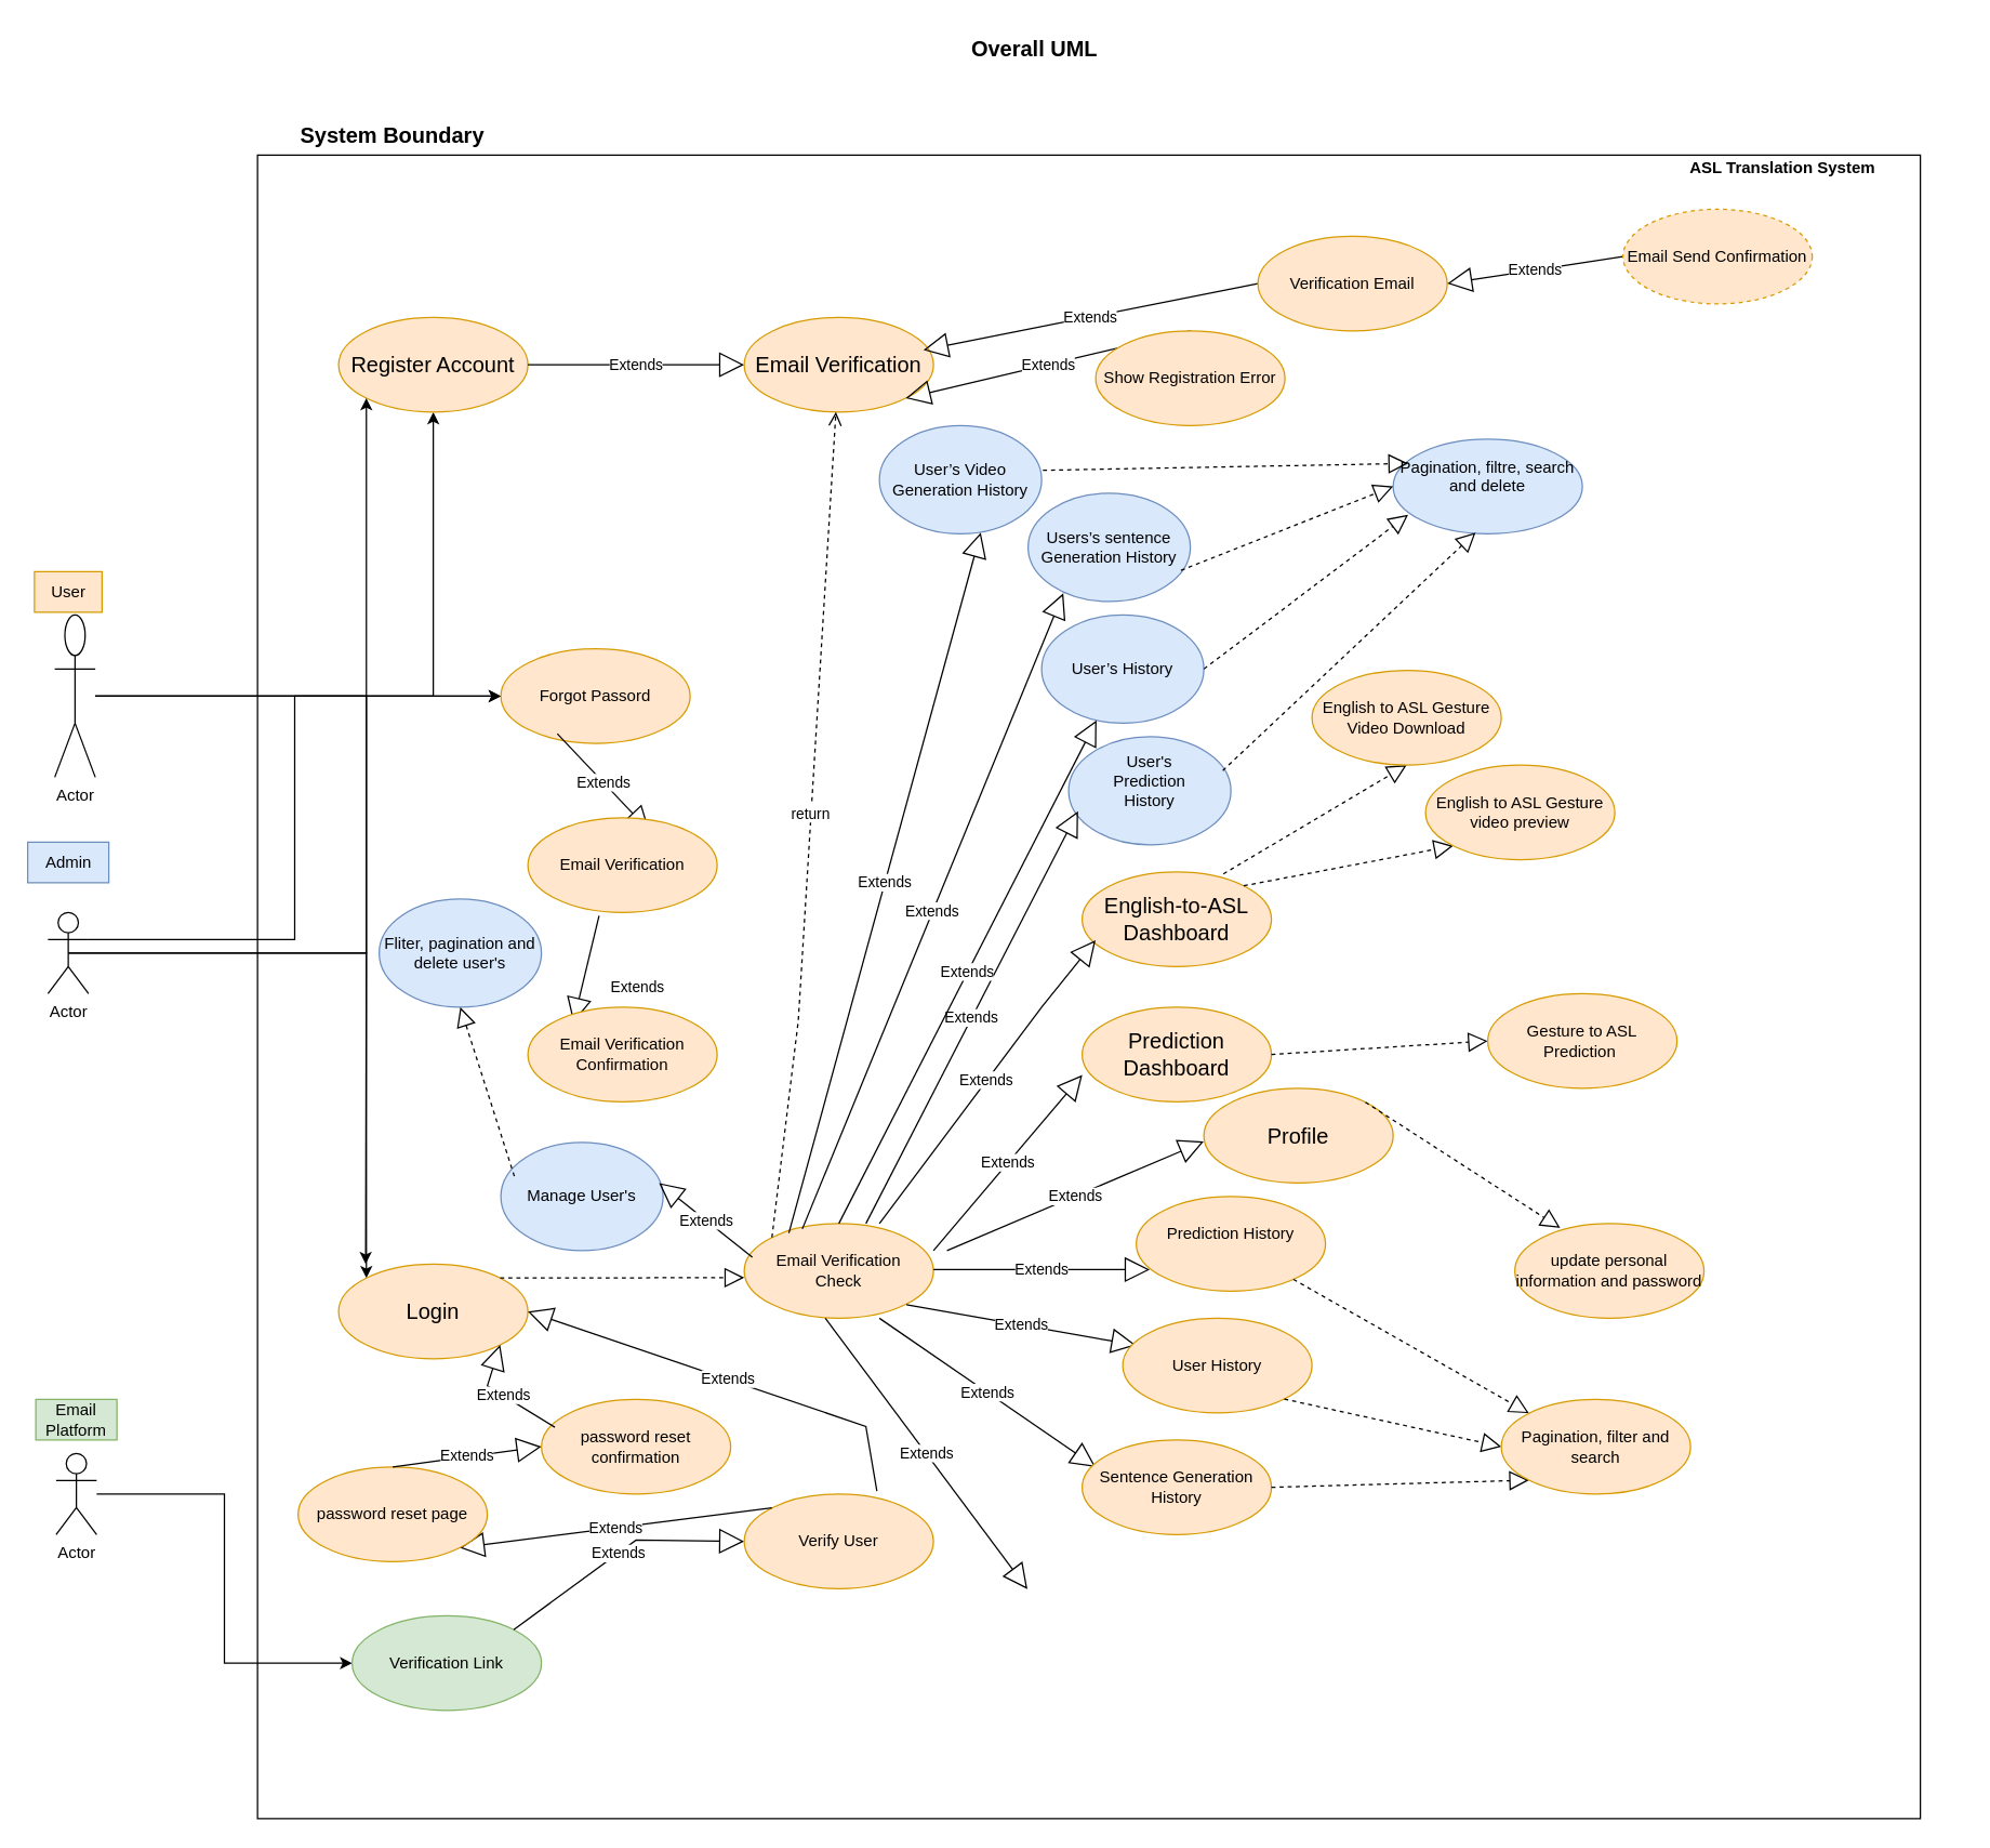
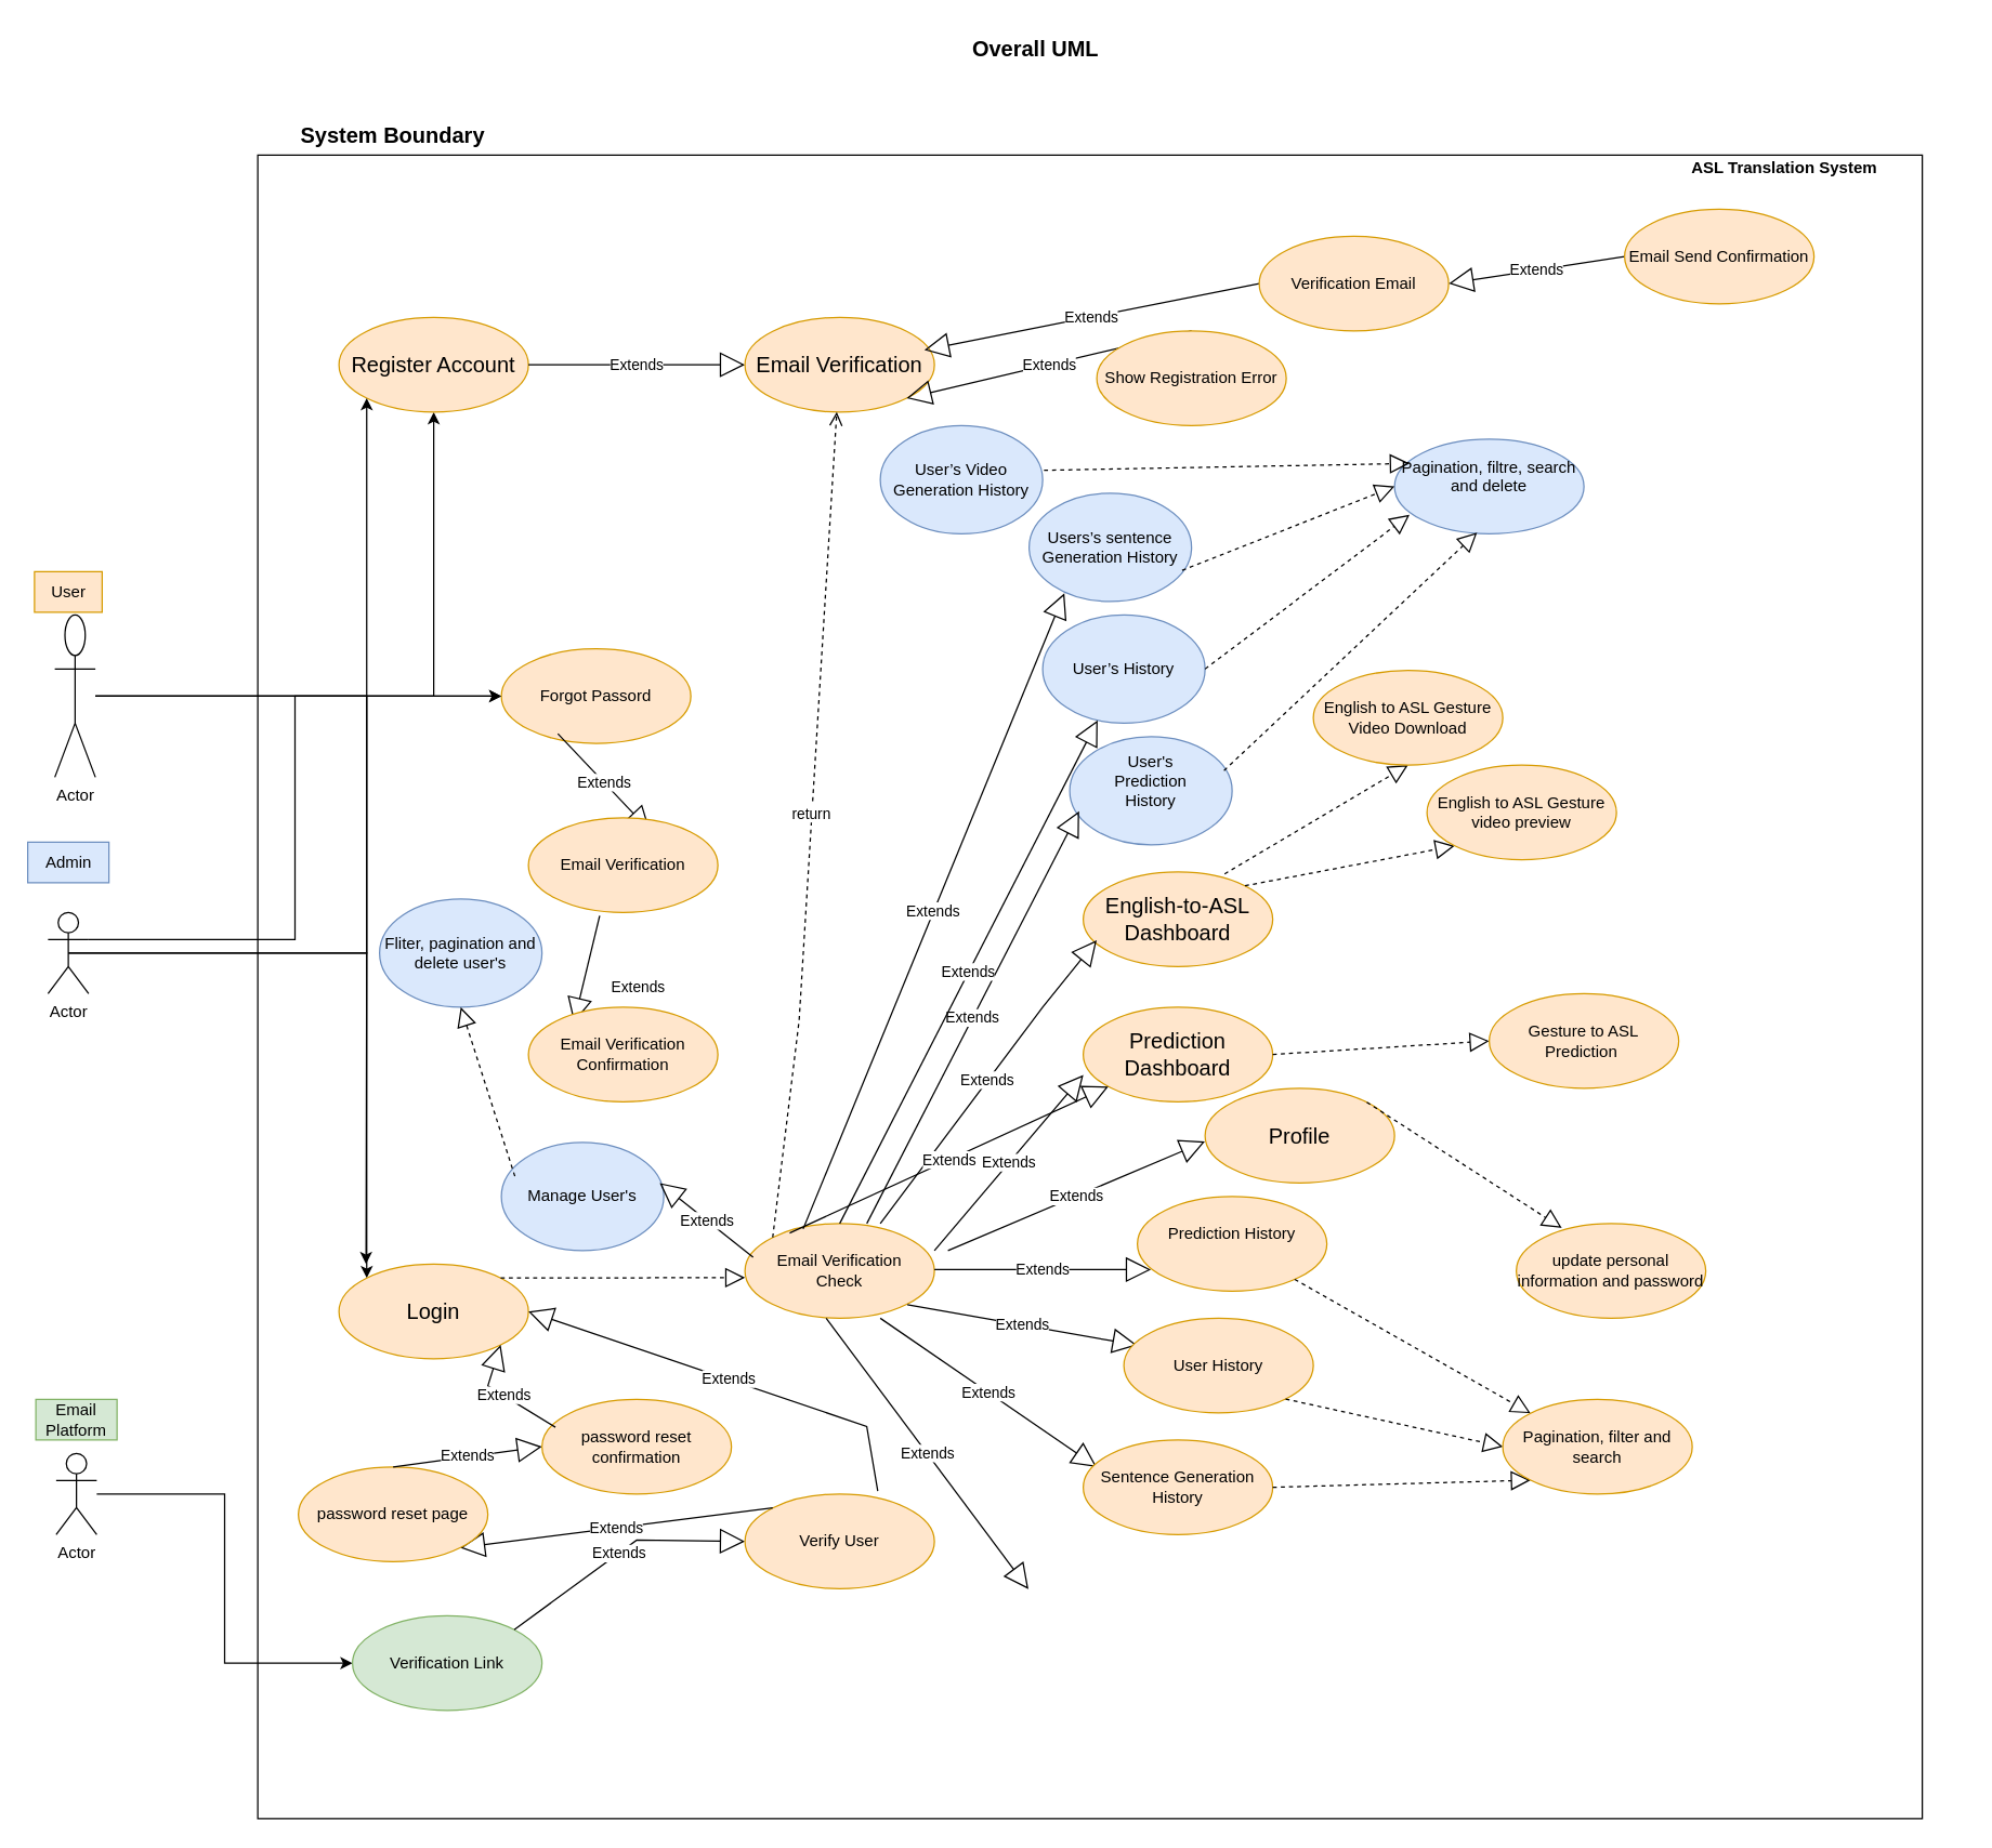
- <mxCell id="19" value="Email Send Confirmation" style="ellipse;whiteSpace=wrap;html=1;fillColor=#ffe6cc;strokeColor=#d79b00;dashed=1;" parent="1" vertex="1"><mxGeometry x="1200" y="154" width="140" height="70" as="geometry" /></mxCell>
+ <mxCell id="19" value="Email Send Confirmation" style="ellipse;whiteSpace=wrap;html=1;fillColor=#ffe6cc;strokeColor=#d79b00;" parent="1" vertex="1"><mxGeometry x="1200" y="154" width="140" height="70" as="geometry" /></mxCell>
- <mxCell id="73" value="Extends" style="endArrow=block;endSize=16;endFill=0;html=1;rounded=0;exitX=0.236;exitY=0.1;exitDx=0;exitDy=0;exitPerimeter=0;entryX=0.625;entryY=0.988;entryDx=0;entryDy=0;entryPerimeter=0;" edge="1" parent="1" source="28" target="72"><mxGeometry width="160" relative="1" as="geometry"><mxPoint x="550" y="884" as="sourcePoint" /><mxPoint x="743" y="414" as="targetPoint" /></mxGeometry></mxCell>
+ <mxCell id="73" value="Extends" style="endArrow=block;endSize=16;endFill=0;html=1;rounded=0;exitX=0.236;exitY=0.1;exitDx=0;exitDy=0;exitPerimeter=0;" edge="1" parent="1" source="28" target="33"><mxGeometry width="160" relative="1" as="geometry"><mxPoint x="550" y="884" as="sourcePoint" /><mxPoint x="743" y="414" as="targetPoint" /></mxGeometry></mxCell>
